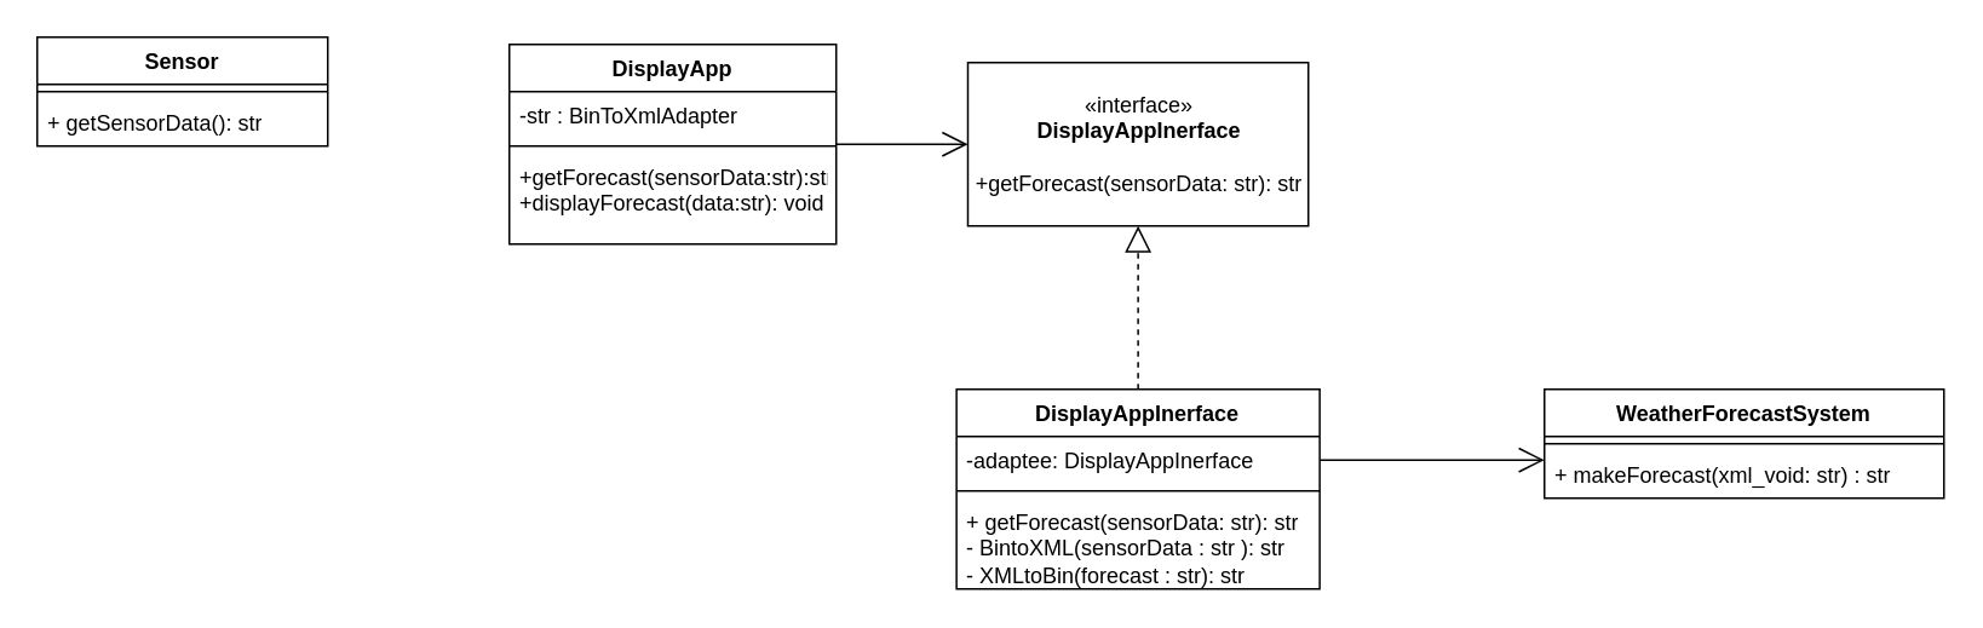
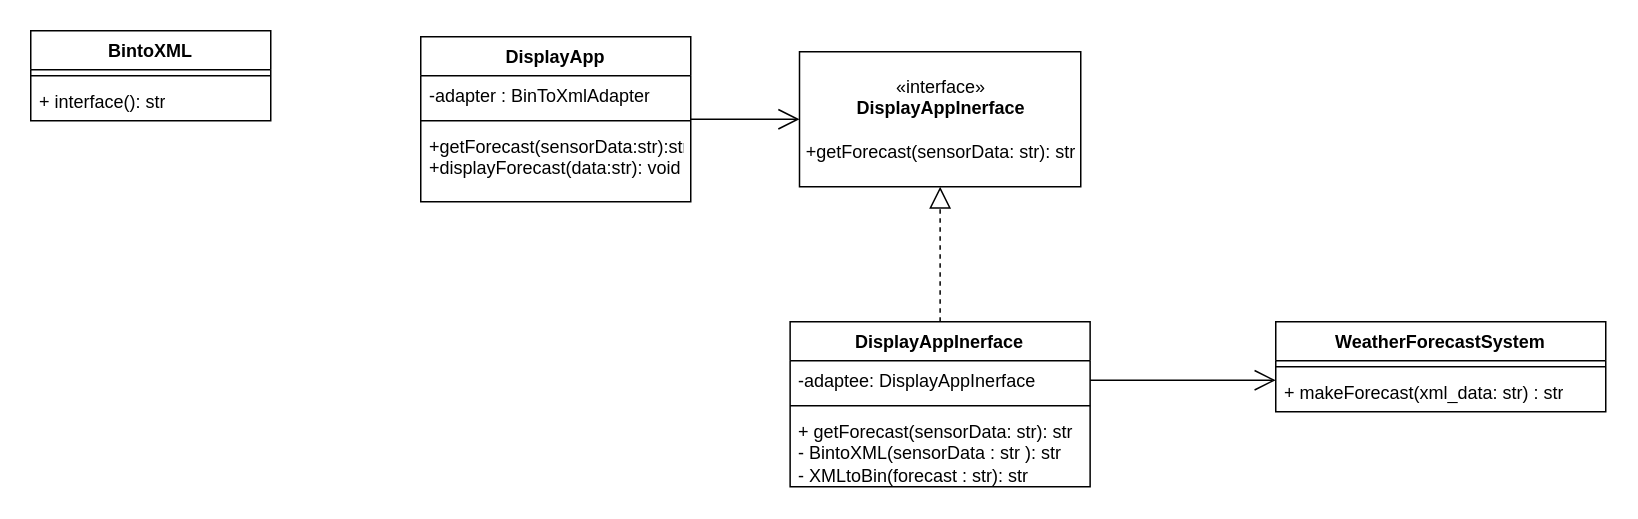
- <mxCell id="2" value="Sensor" style="swimlane;fontStyle=1;align=center;verticalAlign=top;childLayout=stackLayout;horizontal=1;startSize=26;horizontalStack=0;resizeParent=1;resizeParentMax=0;resizeLast=0;collapsible=1;marginBottom=0;whiteSpace=wrap;html=1;" parent="1" vertex="1"><mxGeometry x="20" y="20" width="160" height="60" as="geometry" /></mxCell>
+ <mxCell id="2" value="BintoXML" style="swimlane;fontStyle=1;align=center;verticalAlign=top;childLayout=stackLayout;horizontal=1;startSize=26;horizontalStack=0;resizeParent=1;resizeParentMax=0;resizeLast=0;collapsible=1;marginBottom=0;whiteSpace=wrap;html=1;" parent="1" vertex="1"><mxGeometry x="20" y="20" width="160" height="60" as="geometry" /></mxCell>
- <mxCell id="13" value="-str : BinToXmlAdapter" style="text;strokeColor=none;fillColor=none;align=left;verticalAlign=top;spacingLeft=4;spacingRight=4;overflow=hidden;rotatable=0;points=[[0,0.5],[1,0.5]];portConstraint=eastwest;whiteSpace=wrap;html=1;" parent="12" vertex="1"><mxGeometry y="26" width="180" height="26" as="geometry" /></mxCell>
+ <mxCell id="13" value="-adapter : BinToXmlAdapter" style="text;strokeColor=none;fillColor=none;align=left;verticalAlign=top;spacingLeft=4;spacingRight=4;overflow=hidden;rotatable=0;points=[[0,0.5],[1,0.5]];portConstraint=eastwest;whiteSpace=wrap;html=1;" parent="12" vertex="1"><mxGeometry y="26" width="180" height="26" as="geometry" /></mxCell>
- <mxCell id="4" value="+ getSensorData(): str" style="text;strokeColor=none;fillColor=none;align=left;verticalAlign=top;spacingLeft=4;spacingRight=4;overflow=hidden;rotatable=0;points=[[0,0.5],[1,0.5]];portConstraint=eastwest;whiteSpace=wrap;html=1;" parent="2" vertex="1"><mxGeometry y="34" width="160" height="26" as="geometry" /></mxCell>
+ <mxCell id="4" value="+ interface(): str" style="text;strokeColor=none;fillColor=none;align=left;verticalAlign=top;spacingLeft=4;spacingRight=4;overflow=hidden;rotatable=0;points=[[0,0.5],[1,0.5]];portConstraint=eastwest;whiteSpace=wrap;html=1;" parent="2" vertex="1"><mxGeometry y="34" width="160" height="26" as="geometry" /></mxCell>
- <mxCell id="7" value="+ makeForecast(xml_void: str) : str " style="text;strokeColor=none;fillColor=none;align=left;verticalAlign=top;spacingLeft=4;spacingRight=4;overflow=hidden;rotatable=0;points=[[0,0.5],[1,0.5]];portConstraint=eastwest;whiteSpace=wrap;html=1;" parent="5" vertex="1"><mxGeometry y="34" width="220" height="26" as="geometry" /></mxCell>
+ <mxCell id="7" value="+ makeForecast(xml_data: str) : str " style="text;strokeColor=none;fillColor=none;align=left;verticalAlign=top;spacingLeft=4;spacingRight=4;overflow=hidden;rotatable=0;points=[[0,0.5],[1,0.5]];portConstraint=eastwest;whiteSpace=wrap;html=1;" parent="5" vertex="1"><mxGeometry y="34" width="220" height="26" as="geometry" /></mxCell>
